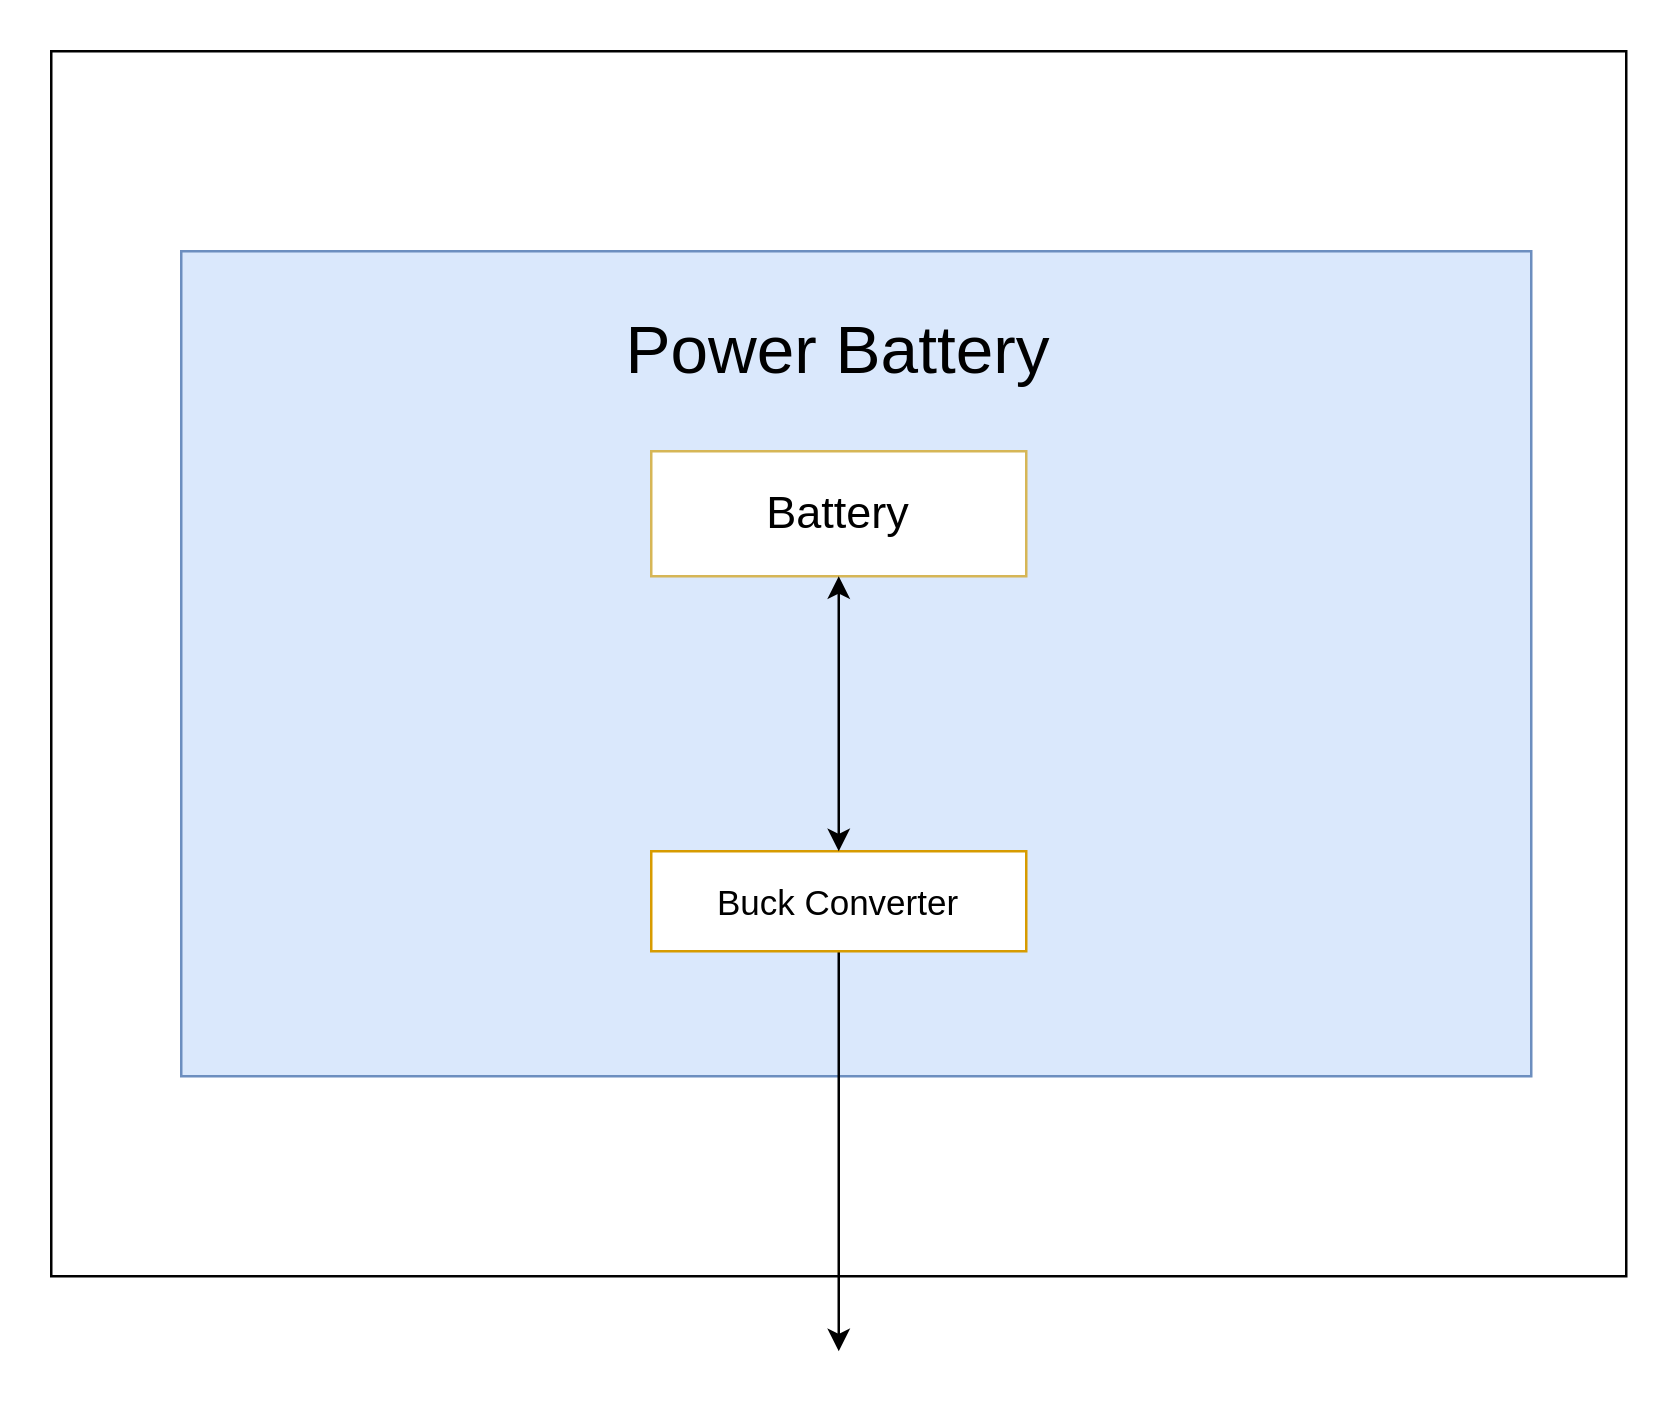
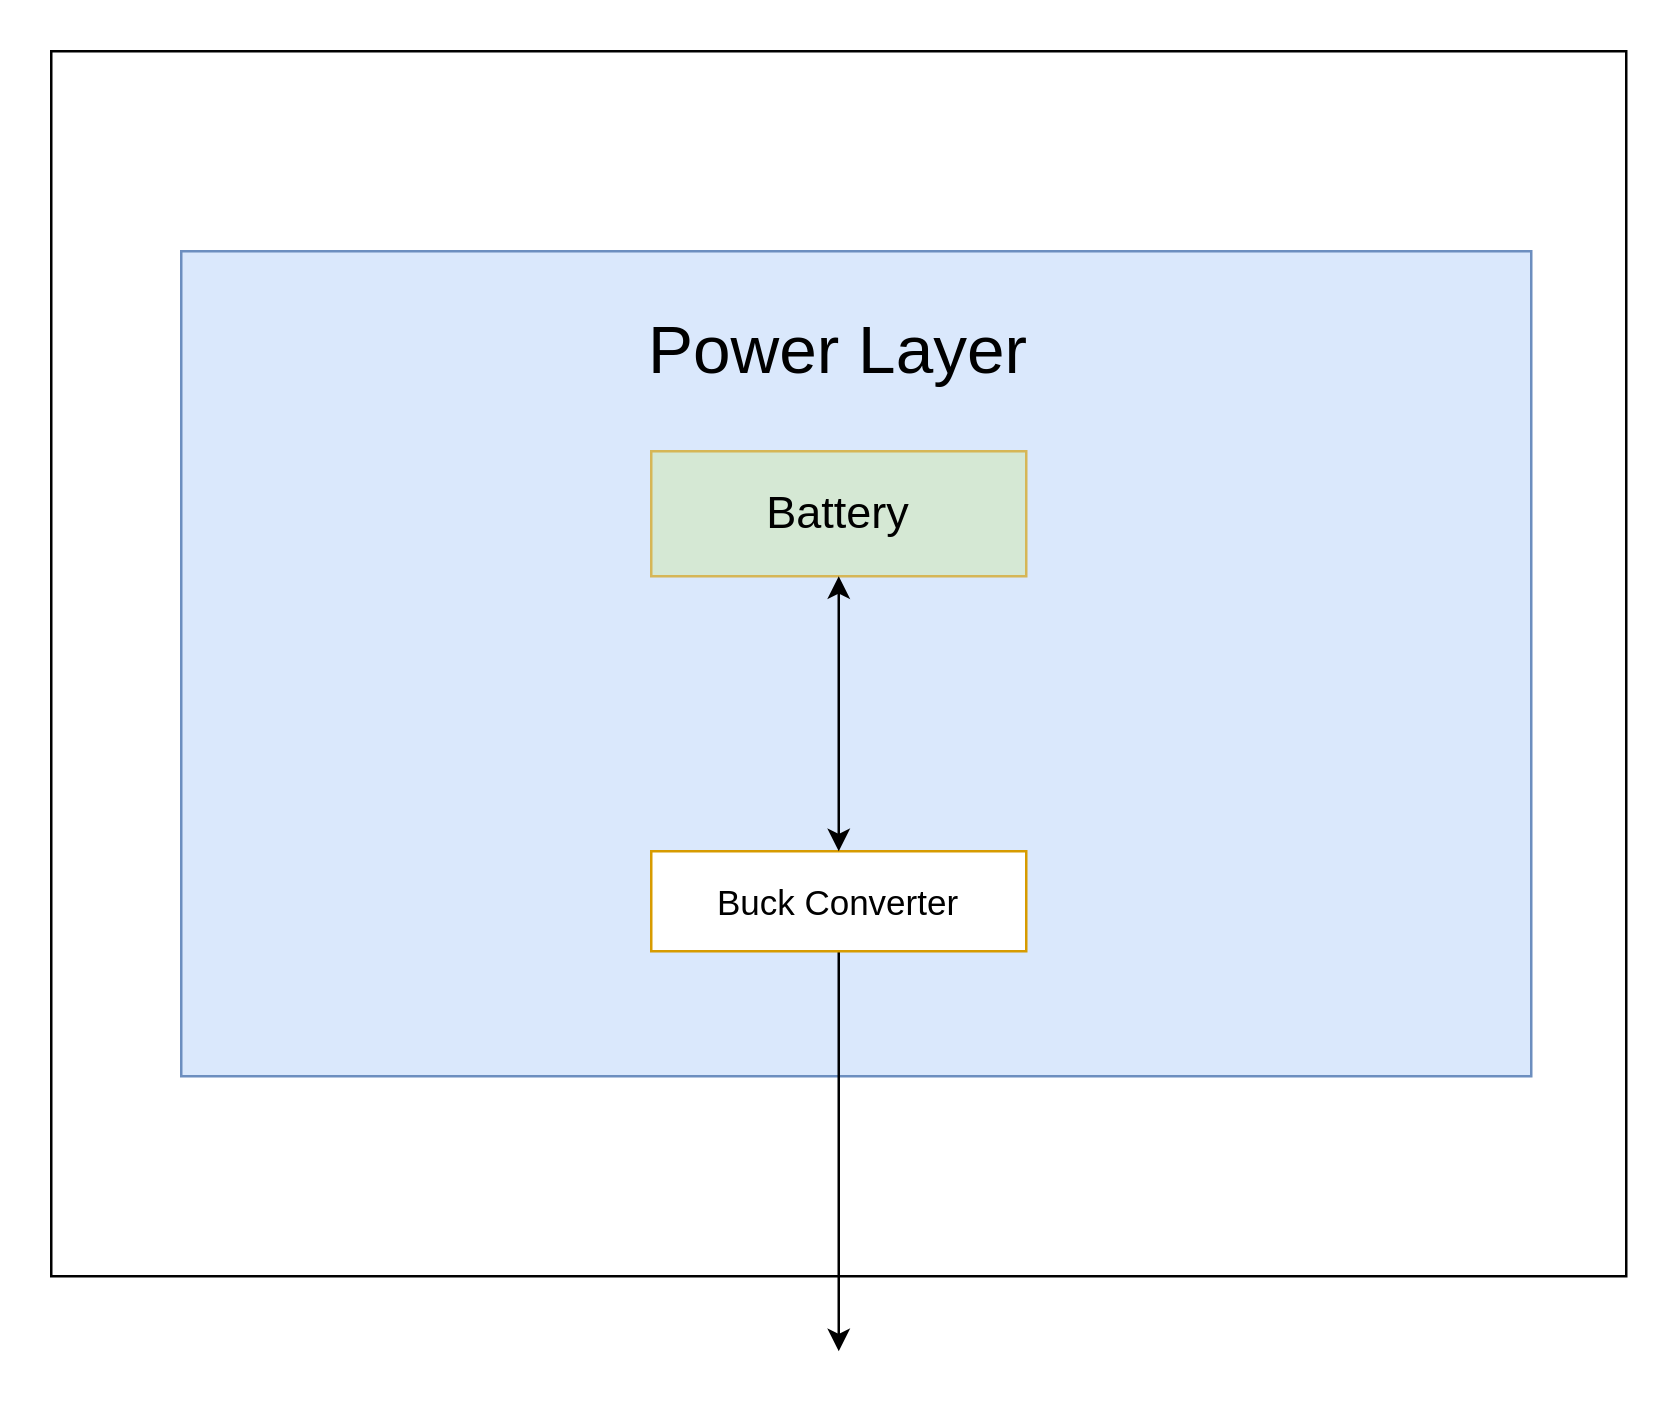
- <mxCell id="12" value="Power Battery" style="text;html=1;strokeColor=none;fillColor=none;align=center;verticalAlign=middle;whiteSpace=wrap;rounded=0;fontSize=27;" vertex="1" parent="1"><mxGeometry x="185" y="110" width="300" height="60" as="geometry" /></mxCell>
+ <mxCell id="12" value="Power Layer" style="text;html=1;strokeColor=none;fillColor=none;align=center;verticalAlign=middle;whiteSpace=wrap;rounded=0;fontSize=27;" vertex="1" parent="1"><mxGeometry x="185" y="110" width="300" height="60" as="geometry" /></mxCell>
- <mxCell id="13" value="Battery" style="rounded=0;whiteSpace=wrap;html=1;fontSize=18;fillColor=#FFFFFF;strokeColor=#d6b656;" vertex="1" parent="1"><mxGeometry x="260" y="180" width="150" height="50" as="geometry" /></mxCell>
+ <mxCell id="13" value="Battery" style="rounded=0;whiteSpace=wrap;html=1;fontSize=18;fillColor=#d5e8d4;strokeColor=#d6b656;" vertex="1" parent="1"><mxGeometry x="260" y="180" width="150" height="50" as="geometry" /></mxCell>
